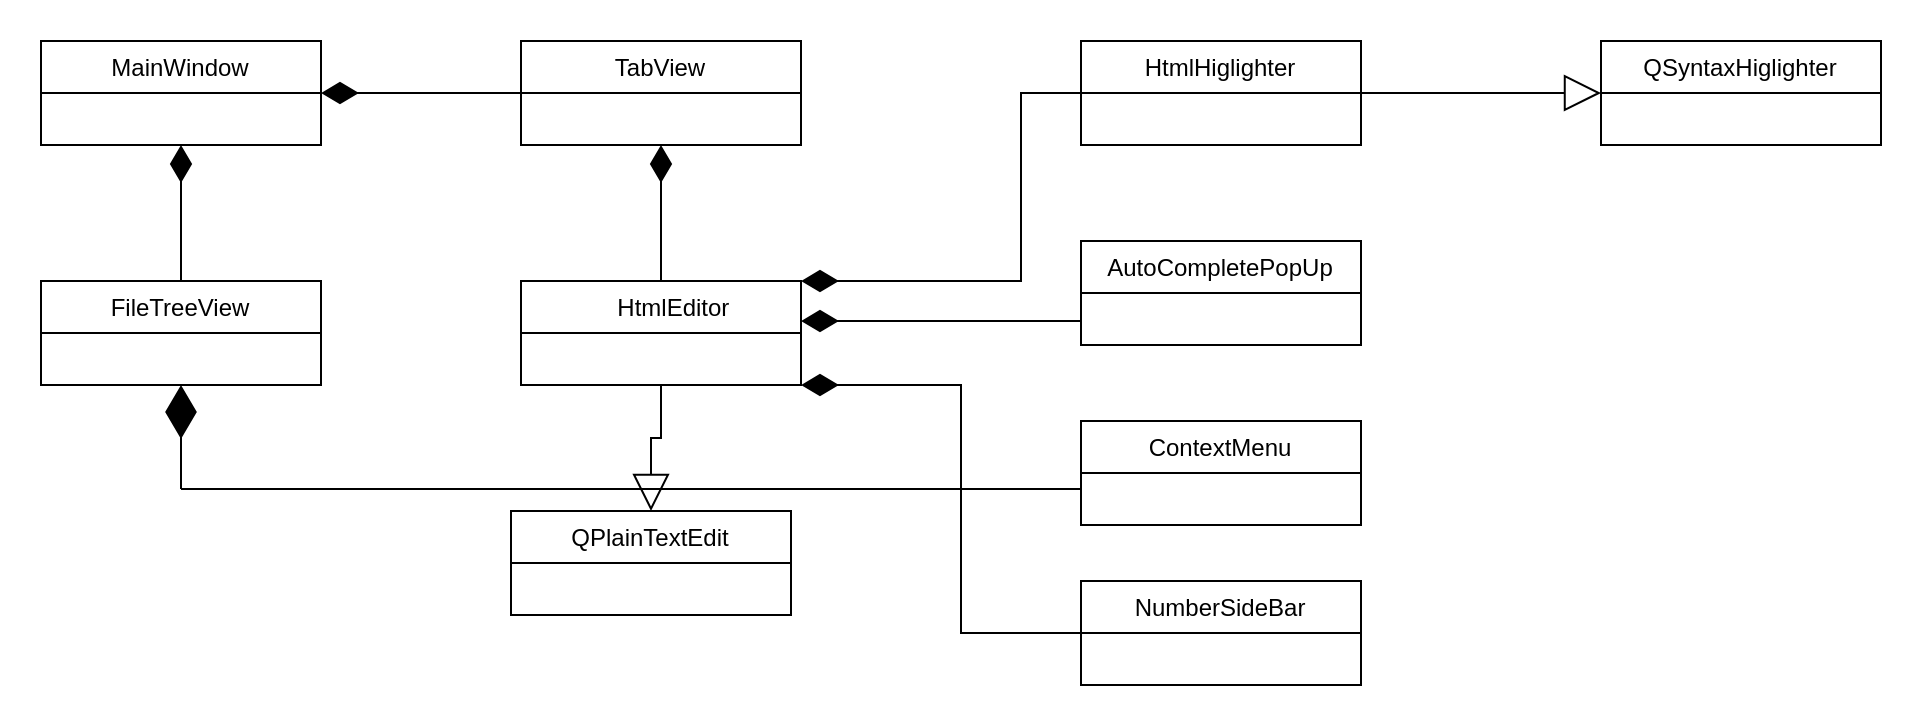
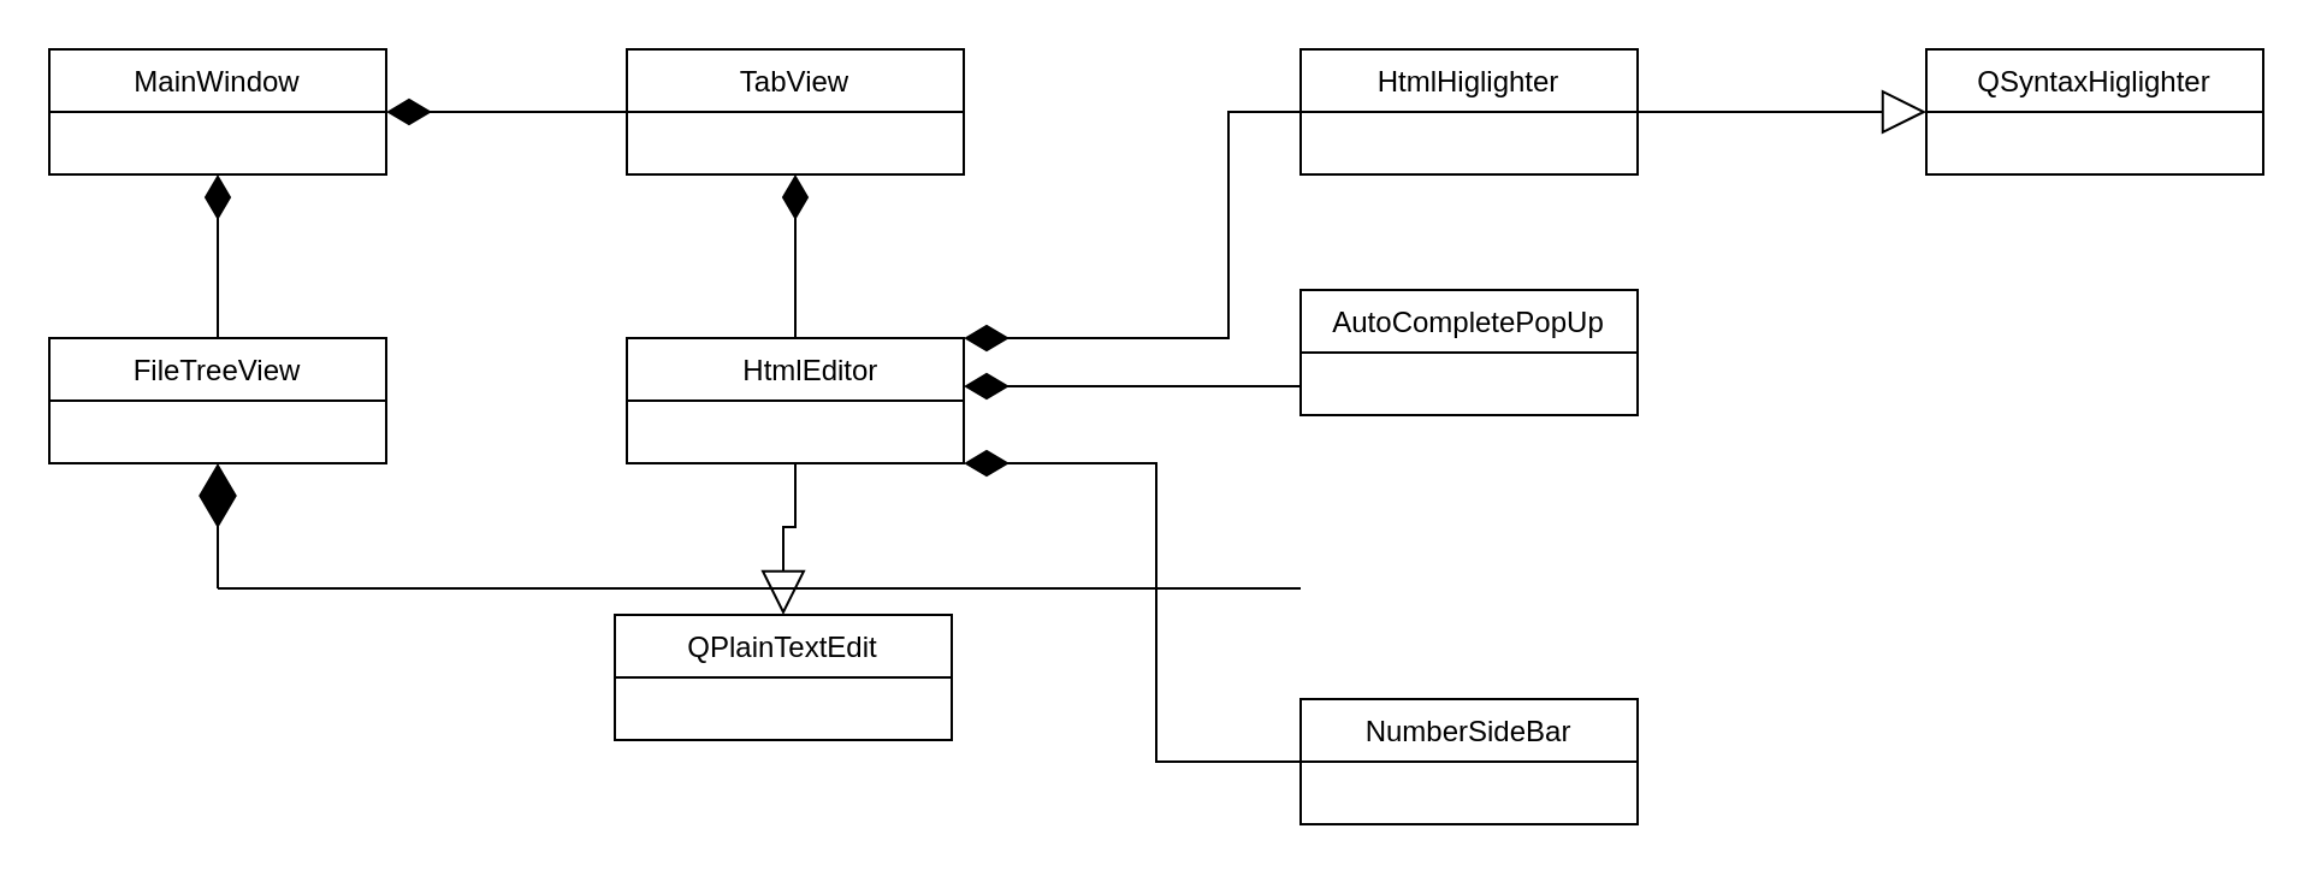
- <mxCell id="17" value="ContextMenu" style="swimlane;fontStyle=0;childLayout=stackLayout;horizontal=1;startSize=26;fillColor=none;horizontalStack=0;resizeParent=1;resizeParentMax=0;resizeLast=0;collapsible=1;marginBottom=0;" parent="1" vertex="1"><mxGeometry x="540" y="210" width="140" height="52" as="geometry" /></mxCell>
